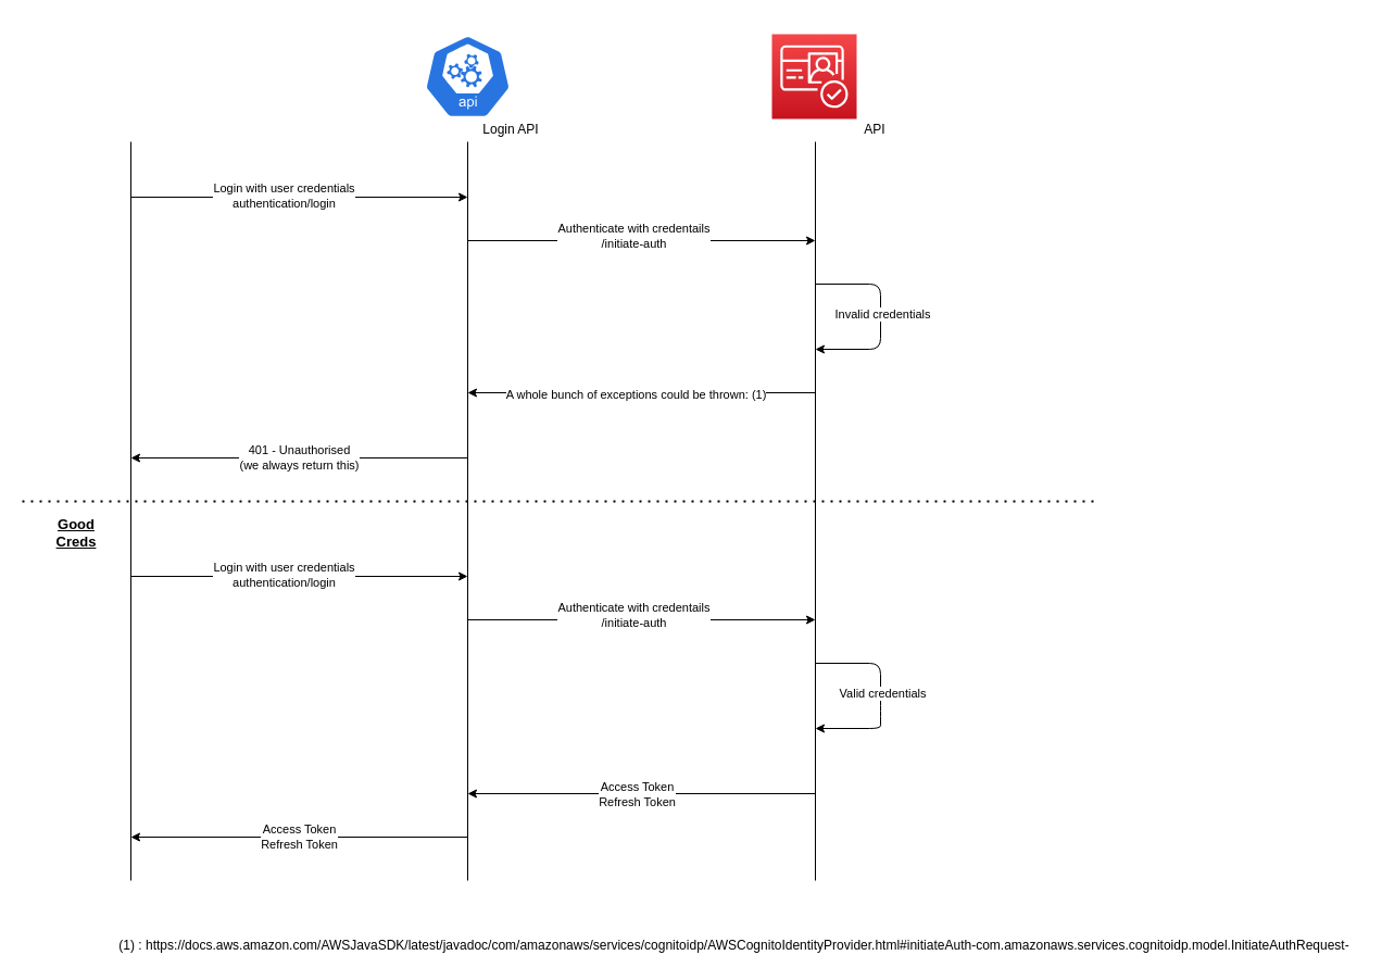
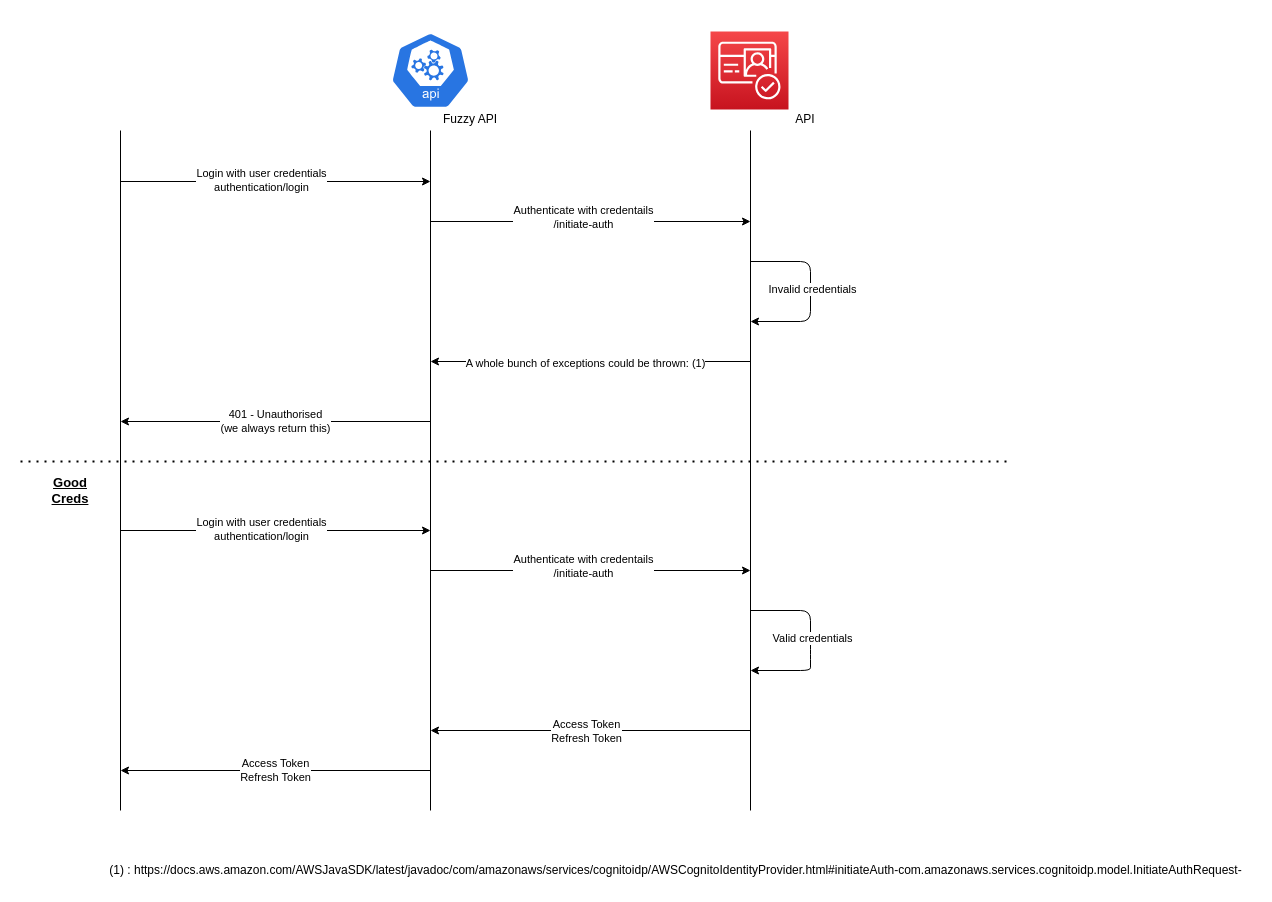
- <mxCell id="18" value="Login API" style="text;html=1;strokeColor=none;fillColor=none;align=center;verticalAlign=middle;whiteSpace=wrap;rounded=0;" parent="1" vertex="1"><mxGeometry x="435" y="109" width="70" height="20" as="geometry" /></mxCell>
+ <mxCell id="18" value="Fuzzy API" style="text;html=1;strokeColor=none;fillColor=none;align=center;verticalAlign=middle;whiteSpace=wrap;rounded=0;" parent="1" vertex="1"><mxGeometry x="435" y="109" width="70" height="20" as="geometry" /></mxCell>
